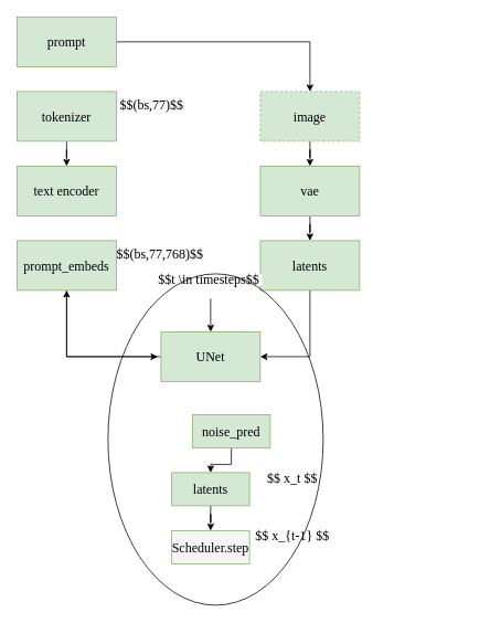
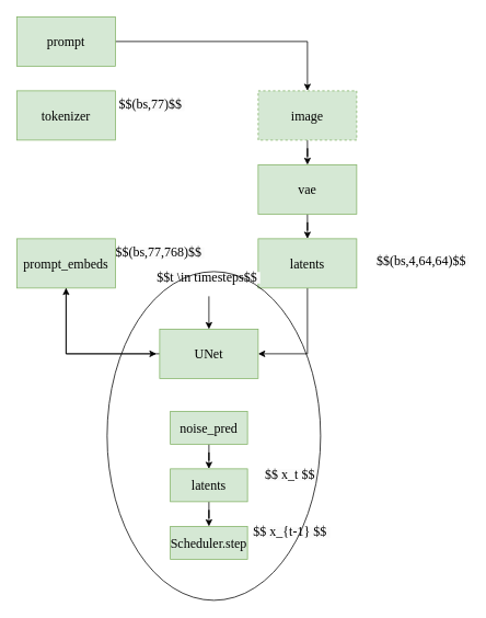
- <mxCell id="2" value="" style="edgeStyle=orthogonalEdgeStyle;rounded=0;orthogonalLoop=1;jettySize=auto;html=1;" parent="1" source="3" target="7" edge="1"><mxGeometry relative="1" as="geometry" /></mxCell>
- <mxCell id="7" value="&lt;font style=&quot;font-size: 16px;&quot; face=&quot;Times New Roman&quot;&gt;text encoder&lt;/font&gt;" style="rounded=0;whiteSpace=wrap;html=1;fillColor=#d5e8d4;strokeColor=#82b366;" parent="1" vertex="1"><mxGeometry x="20" y="200" width="120" height="60" as="geometry" /></mxCell>
+ <mxCell id="13" value="&lt;span style=&quot;color: rgb(0, 0, 0); font-style: normal; font-variant-ligatures: normal; font-variant-caps: normal; font-weight: 400; letter-spacing: normal; orphans: 2; text-indent: 0px; text-transform: none; widows: 2; word-spacing: 0px; -webkit-text-stroke-width: 0px; white-space: nowrap; background-color: rgb(251, 251, 251); text-decoration-thickness: initial; text-decoration-style: initial; text-decoration-color: initial; float: none; display: inline !important;&quot;&gt;&lt;font style=&quot;font-size: 16px;&quot; face=&quot;Times New Roman&quot;&gt;$$(bs,4,64,64)$$&amp;nbsp;&lt;/font&gt;&lt;/span&gt;" style="text;whiteSpace=wrap;html=1;align=center;" vertex="1" parent="1"><mxGeometry x="460" y="300" width="110" height="40" as="geometry" /></mxCell>
- <mxCell id="23" value="&lt;font style=&quot;font-size: 16px;&quot; face=&quot;Times New Roman&quot;&gt;noise_pred&lt;/font&gt;" style="rounded=0;whiteSpace=wrap;html=1;fillColor=#d5e8d4;strokeColor=#82b366;" vertex="1" parent="1"><mxGeometry x="232" y="500" width="94" height="40" as="geometry" /></mxCell>
+ <mxCell id="23" value="&lt;font style=&quot;font-size: 16px;&quot; face=&quot;Times New Roman&quot;&gt;noise_pred&lt;/font&gt;" style="rounded=0;whiteSpace=wrap;html=1;fillColor=#d5e8d4;strokeColor=#82b366;" vertex="1" parent="1"><mxGeometry x="207" y="500" width="94" height="40" as="geometry" /></mxCell>
- <mxCell id="27" value="&lt;font style=&quot;font-size: 16px;&quot; face=&quot;Times New Roman&quot;&gt;Scheduler.step&lt;/font&gt;" style="rounded=0;whiteSpace=wrap;html=1;fillColor=#f5f5f5;strokeColor=#82b366;" vertex="1" parent="1"><mxGeometry x="207" y="640" width="94" height="40" as="geometry" /></mxCell>
+ <mxCell id="27" value="&lt;font style=&quot;font-size: 16px;&quot; face=&quot;Times New Roman&quot;&gt;Scheduler.step&lt;/font&gt;" style="rounded=0;whiteSpace=wrap;html=1;fillColor=#d5e8d4;strokeColor=#82b366;" vertex="1" parent="1"><mxGeometry x="207" y="640" width="94" height="40" as="geometry" /></mxCell>
